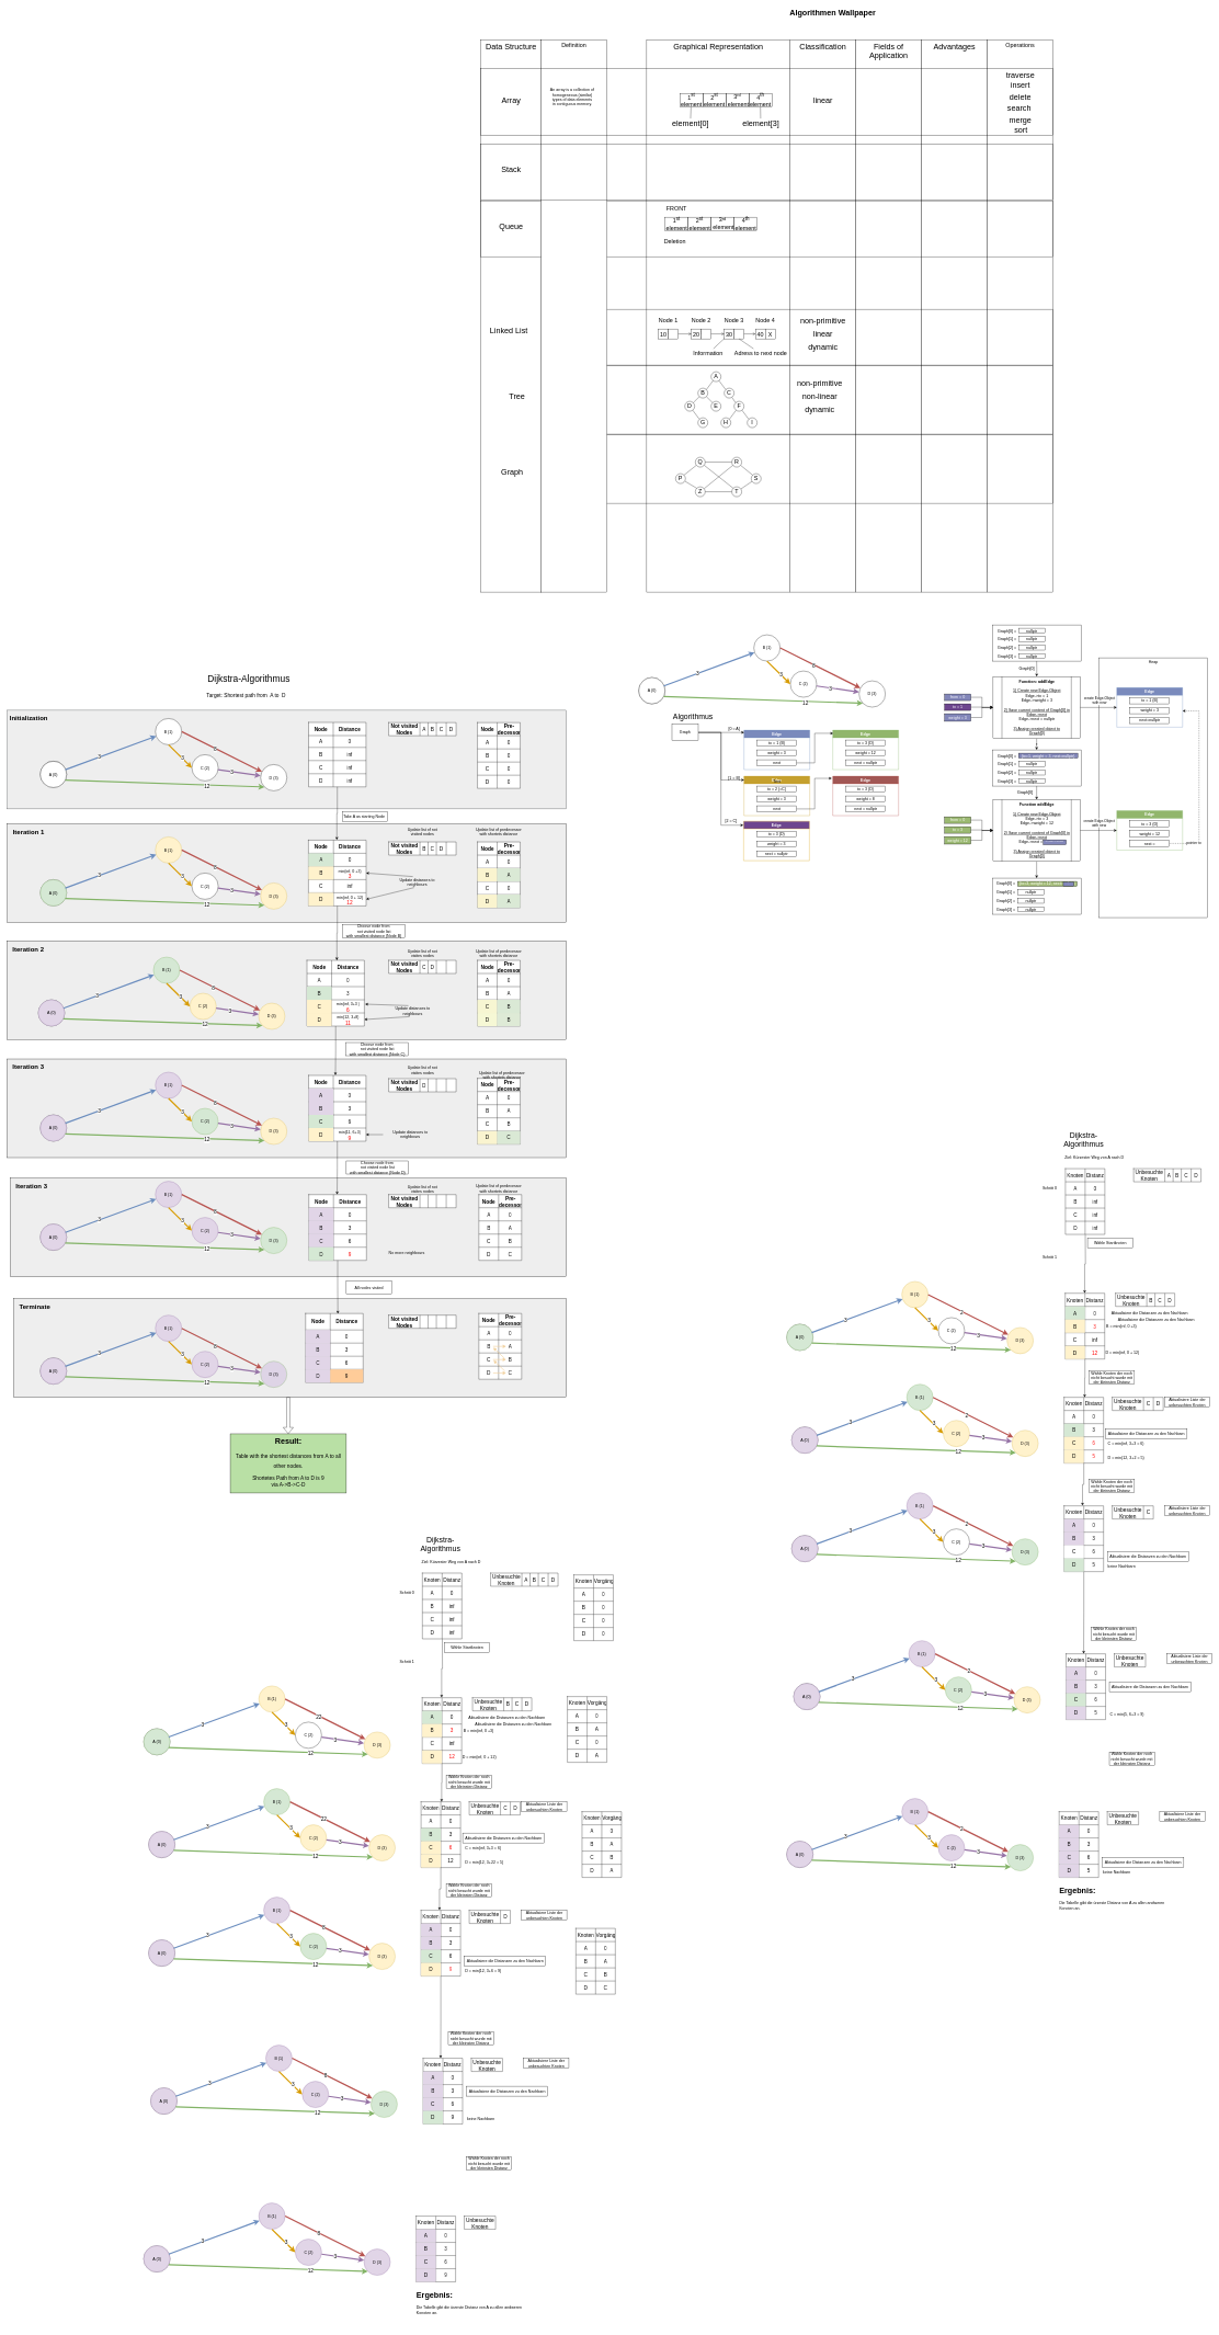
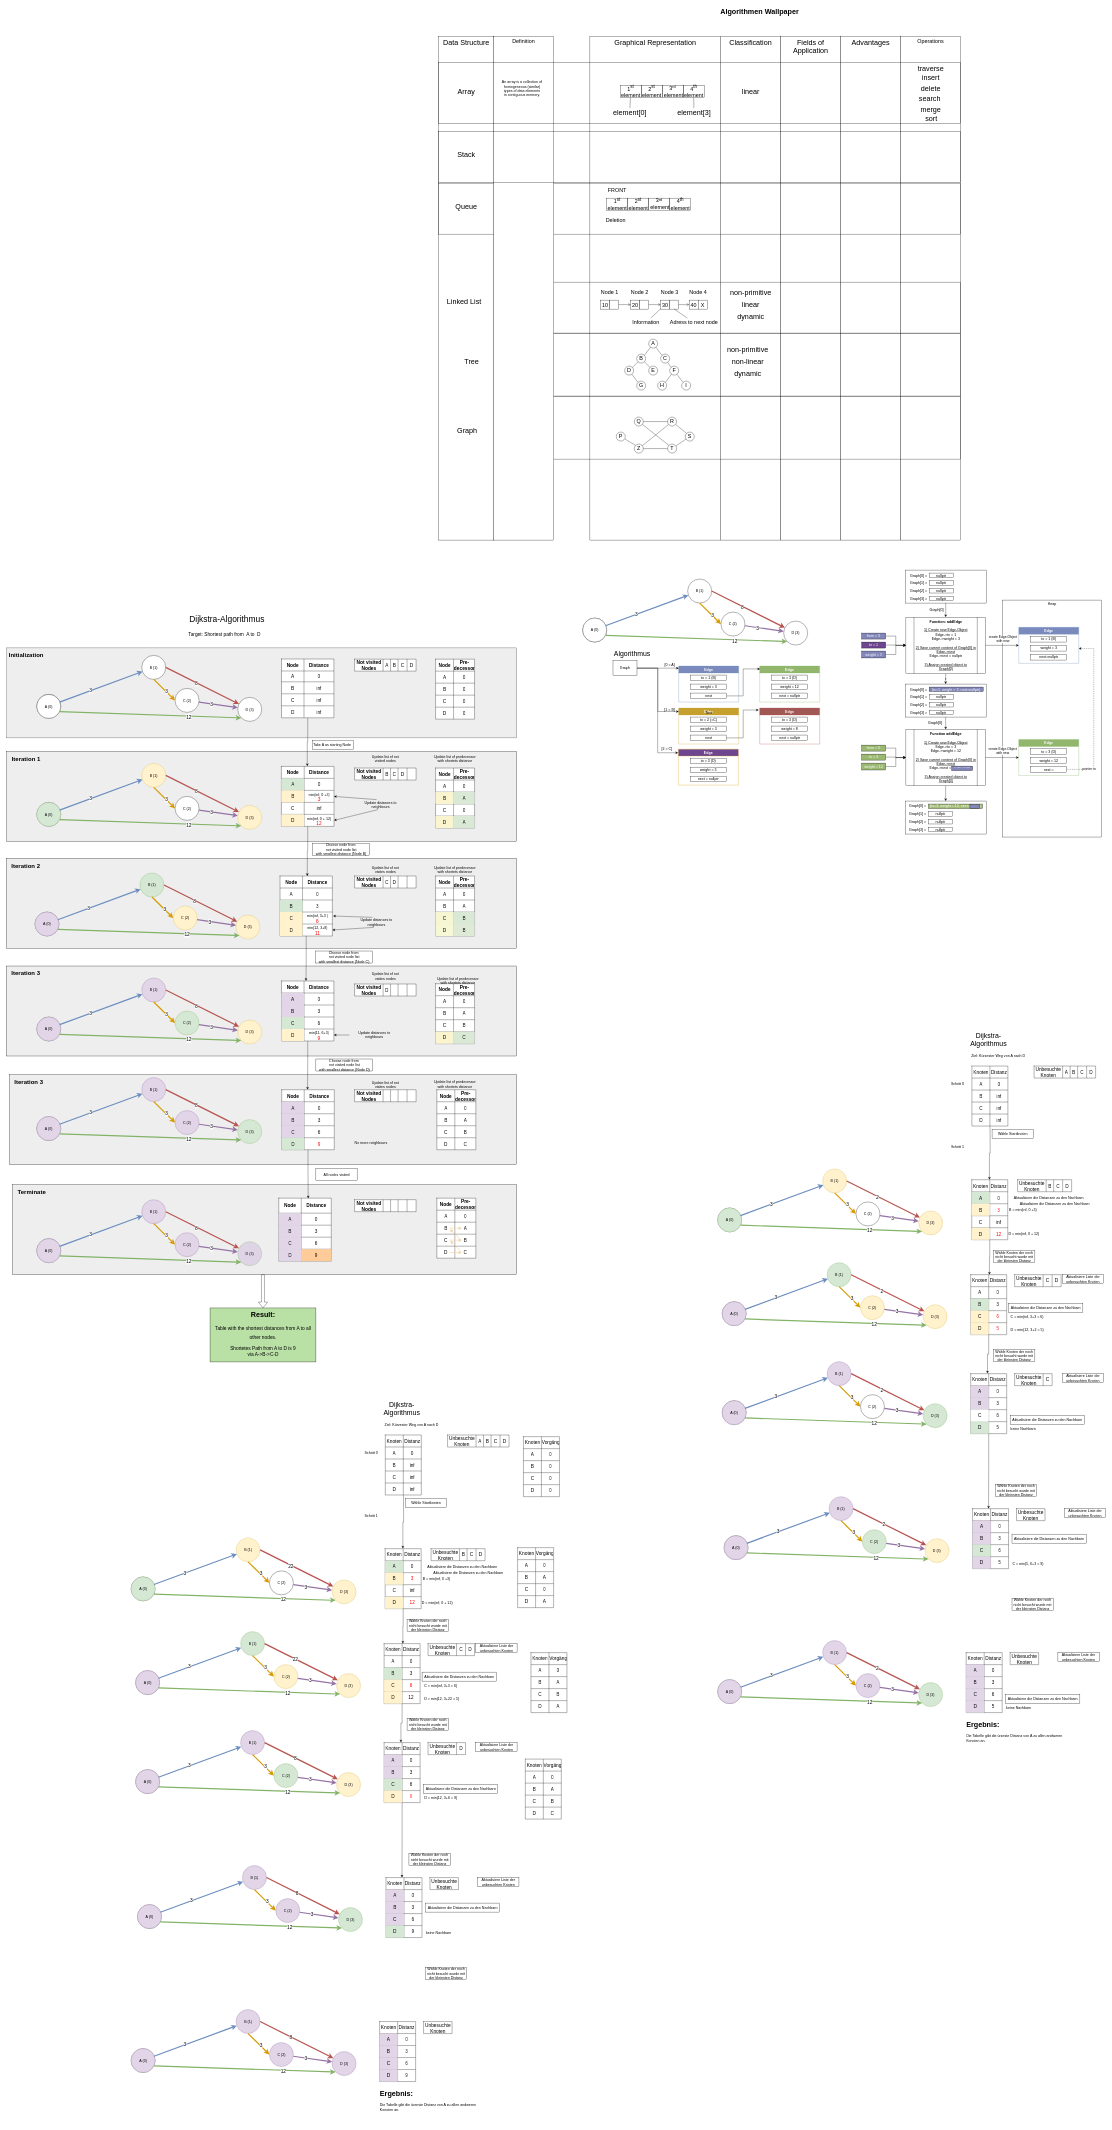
- <mxCell id="77" style="edgeStyle=none;rounded=0;orthogonalLoop=1;jettySize=auto;html=1;entryX=1;entryY=0;entryDx=0;entryDy=0;fontSize=24;endArrow=none;endFill=0;" parent="68" source="79" target="75" edge="1"><mxGeometry relative="1" as="geometry" /></mxCell>
